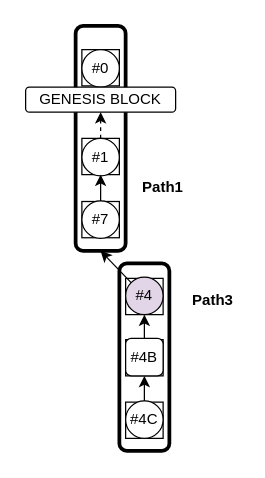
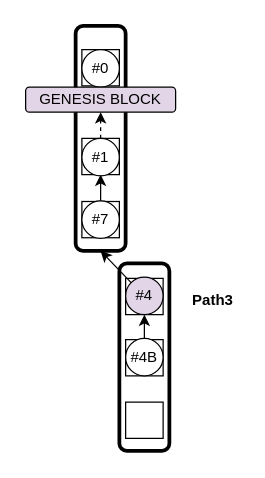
- <mxCell id="10" value="GENESIS BLOCK" style="rounded=1;whiteSpace=wrap;html=1;" parent="1" vertex="1"><mxGeometry x="20" y="69" width="120" height="20" as="geometry" /></mxCell>
+ <mxCell id="10" value="GENESIS BLOCK" style="rounded=1;whiteSpace=wrap;html=1;fillColor=#e1d5e7;" parent="1" vertex="1"><mxGeometry x="20" y="69" width="120" height="20" as="geometry" /></mxCell>
- <mxCell id="13" value="&lt;b&gt;Path1&lt;/b&gt;" style="text;html=1;strokeColor=none;fillColor=none;align=center;verticalAlign=middle;whiteSpace=wrap;rounded=0;" vertex="1" parent="1"><mxGeometry x="110" y="139" width="40" height="20" as="geometry" /></mxCell>
- <mxCell id="18" value="#4B" style="whiteSpace=wrap;html=1;rounded=1;" vertex="1" parent="1"><mxGeometry x="100" y="270" width="30" height="30" as="geometry" /></mxCell>
+ <mxCell id="18" value="#4B" style="ellipse;whiteSpace=wrap;html=1;" vertex="1" parent="1"><mxGeometry x="100" y="270" width="30" height="30" as="geometry" /></mxCell>
- <mxCell id="22" value="" style="endArrow=classic;html=1;exitX=0.5;exitY=0;exitDx=0;exitDy=0;entryX=0.5;entryY=1;entryDx=0;entryDy=0;" edge="1" parent="1" source="20" target="18"><mxGeometry width="50" height="50" relative="1" as="geometry"><mxPoint x="125" y="280" as="sourcePoint" /><mxPoint x="125" y="261" as="targetPoint" /></mxGeometry></mxCell>
- <mxCell id="20" value="#4C" style="ellipse;whiteSpace=wrap;html=1;" vertex="1" parent="1"><mxGeometry x="100" y="320" width="30" height="30" as="geometry" /></mxCell>
